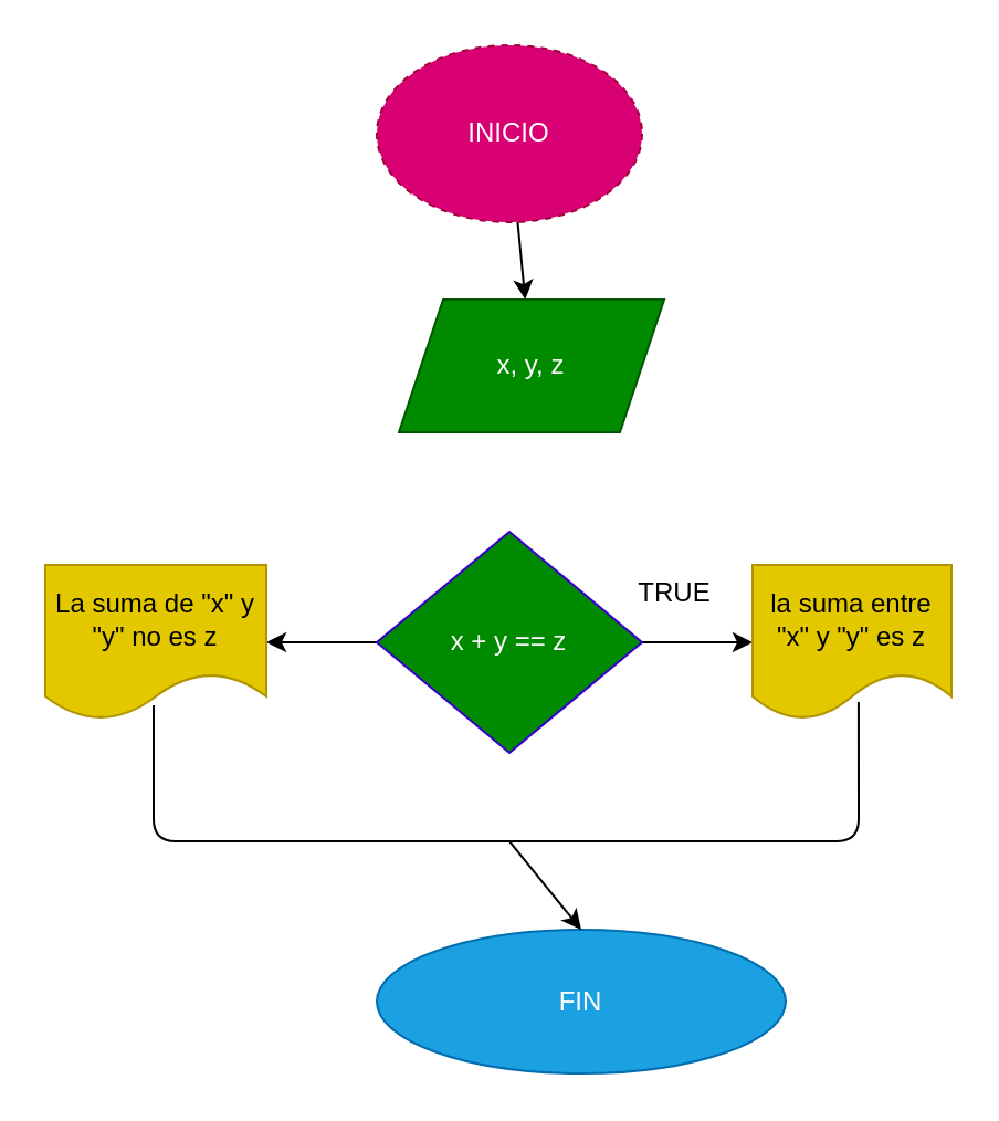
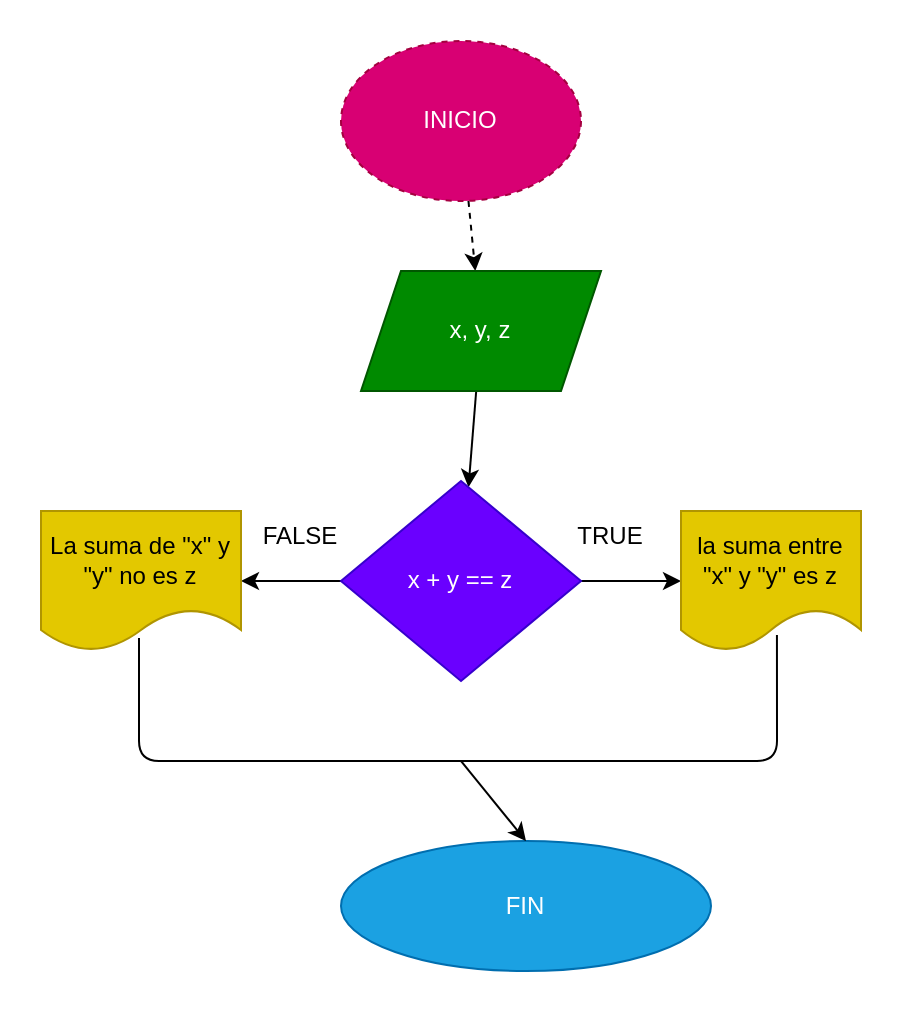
- <mxCell id="2" value="" style="edgeStyle=none;html=1;" edge="1" parent="1" source="3" target="5"><mxGeometry relative="1" as="geometry" /></mxCell>
+ <mxCell id="2" value="" style="edgeStyle=none;html=1;dashed=1;" edge="1" parent="1" source="3" target="5"><mxGeometry relative="1" as="geometry" /></mxCell>
+ <mxCell id="4" value="" style="edgeStyle=none;html=1;" edge="1" parent="1" source="5" target="8"><mxGeometry relative="1" as="geometry" /></mxCell>
+ <mxCell id="12" value="FALSE" style="text;html=1;strokeColor=none;fillColor=none;align=center;verticalAlign=middle;whiteSpace=wrap;rounded=0;" vertex="1" parent="1"><mxGeometry x="130" y="252.5" width="40" height="30" as="geometry" /></mxCell>
- <mxCell id="8" value="x + y == z" style="rhombus;whiteSpace=wrap;html=1;fillColor=#008a00;strokeColor=#3700CC;fontColor=#ffffff;" vertex="1" parent="1"><mxGeometry x="170" y="240" width="120" height="100" as="geometry" /></mxCell>
+ <mxCell id="8" value="x + y == z" style="rhombus;whiteSpace=wrap;html=1;fillColor=#6a00ff;strokeColor=#3700CC;fontColor=#ffffff;" vertex="1" parent="1"><mxGeometry x="170" y="240" width="120" height="100" as="geometry" /></mxCell>
